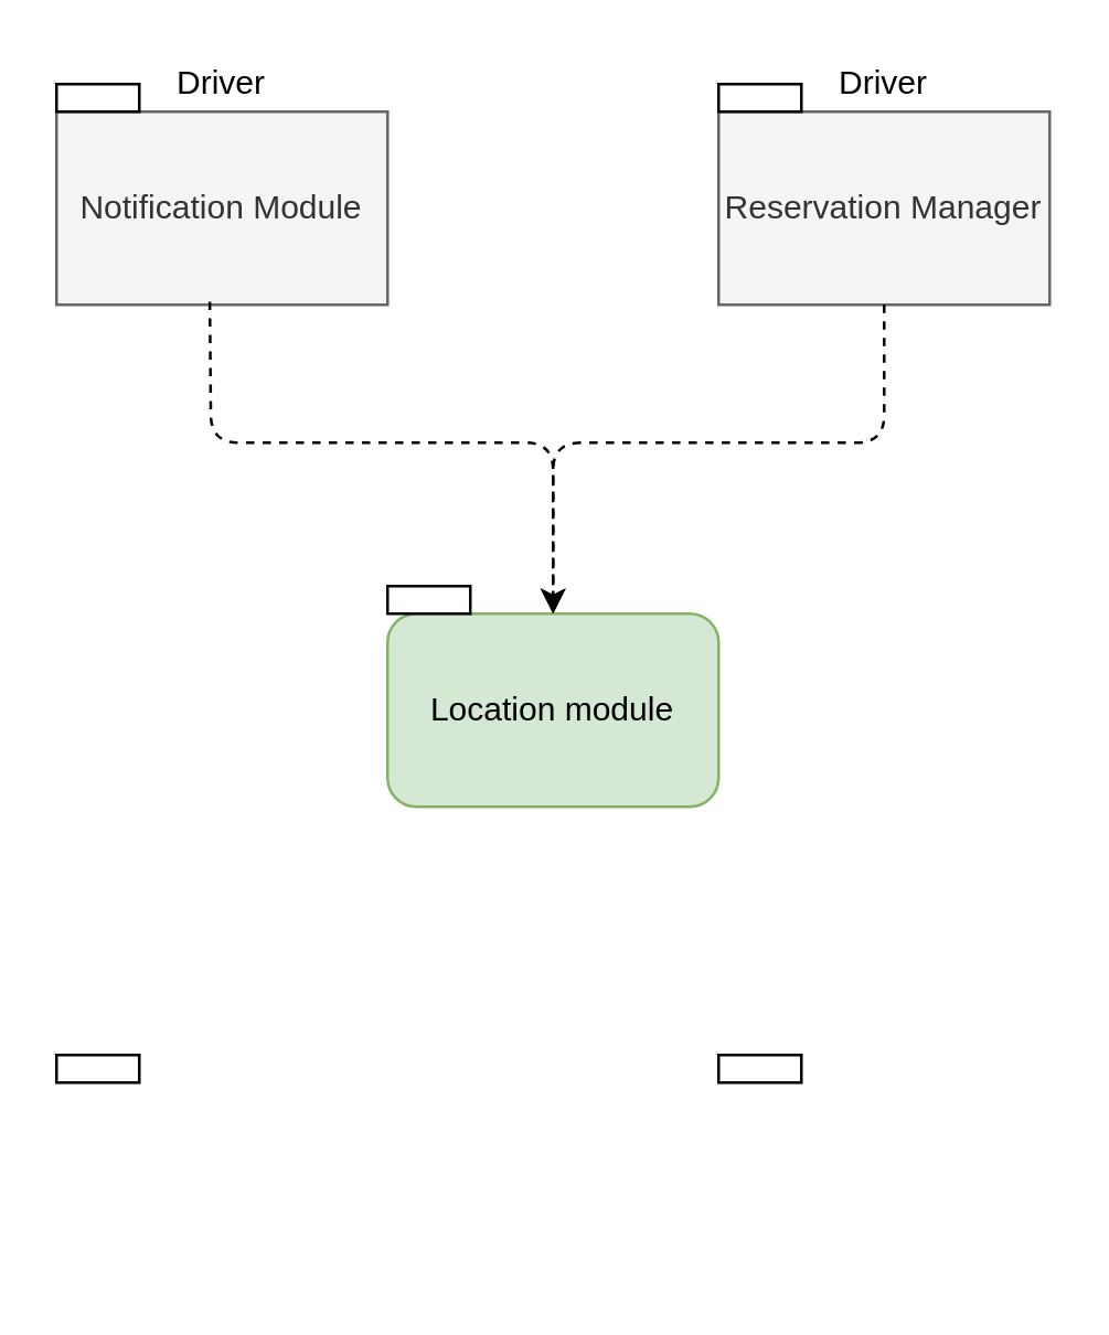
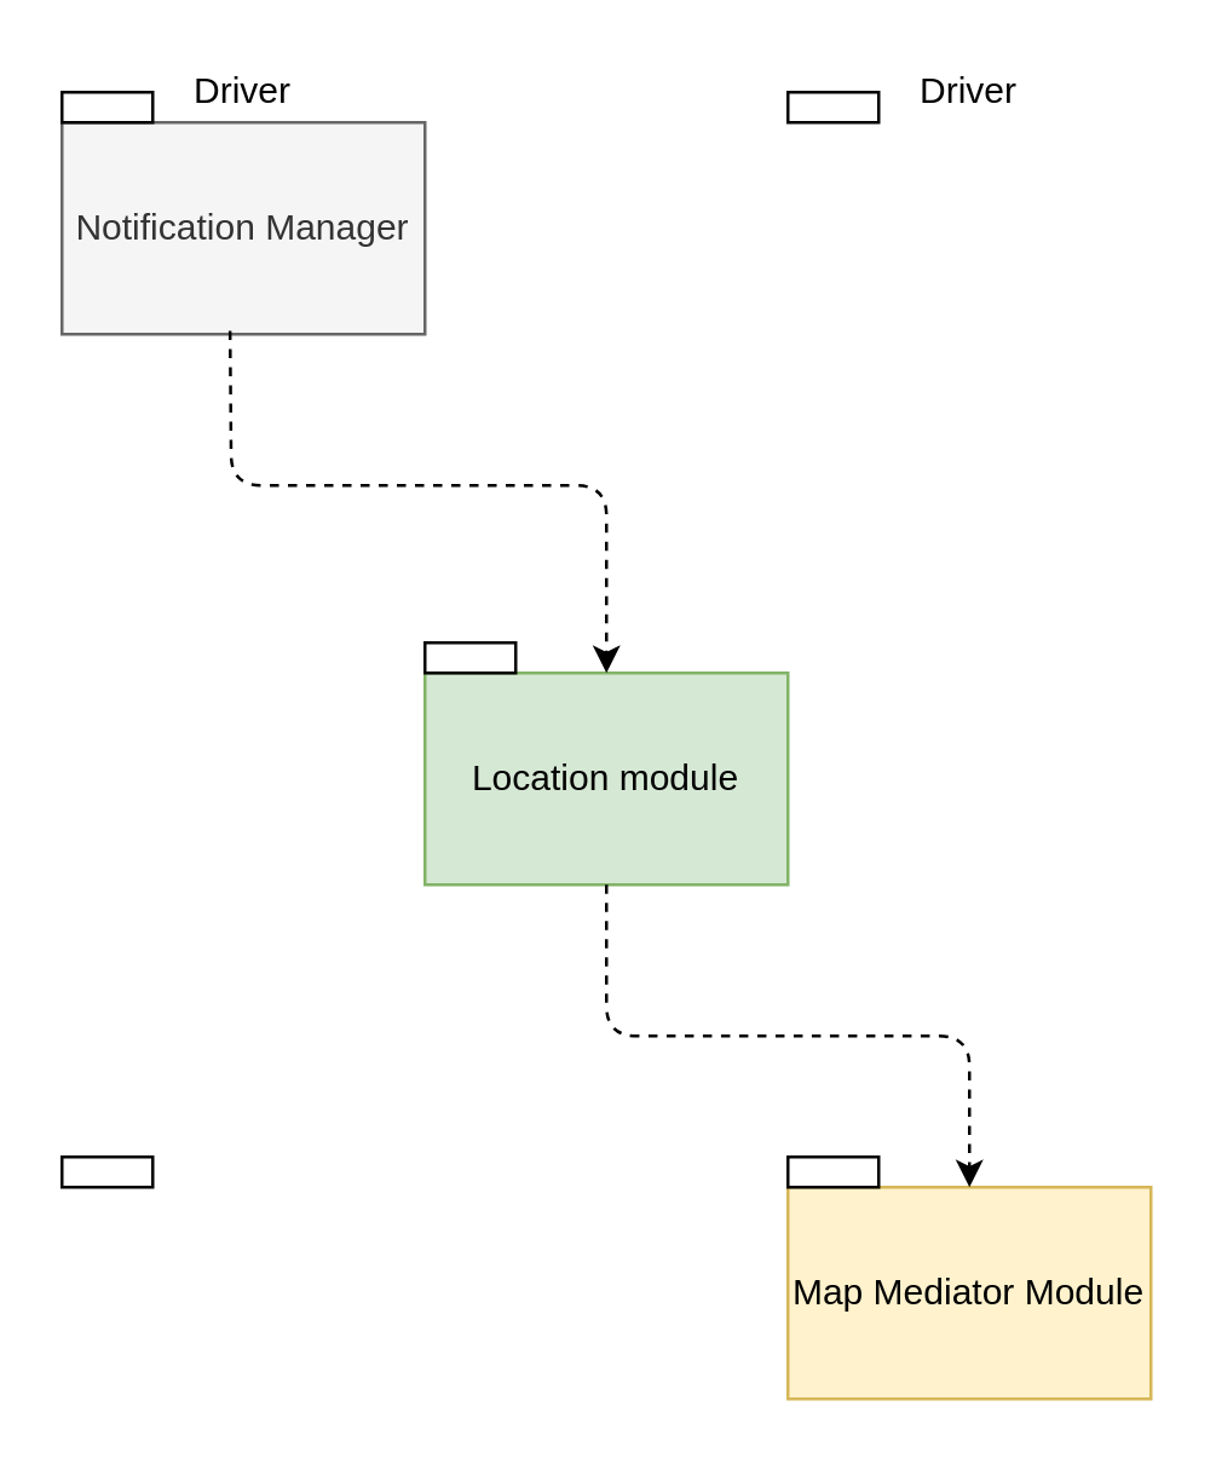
- <mxCell id="16" value="Notification Module" style="rounded=0;whiteSpace=wrap;html=1;fillColor=#f5f5f5;strokeColor=#666666;fontColor=#333333;" vertex="1" parent="15"><mxGeometry y="10" width="120" height="70" as="geometry" /></mxCell>
+ <mxCell id="16" value="Notification Manager" style="rounded=0;whiteSpace=wrap;html=1;fillColor=#f5f5f5;strokeColor=#666666;fontColor=#333333;" vertex="1" parent="15"><mxGeometry y="10" width="120" height="70" as="geometry" /></mxCell>
- <mxCell id="12" value="Reservation Manager" style="rounded=0;whiteSpace=wrap;html=1;fillColor=#f5f5f5;strokeColor=#666666;fontColor=#333333;" vertex="1" parent="11"><mxGeometry y="10" width="120" height="70" as="geometry" /></mxCell>
- <mxCell id="18" value="" style="endArrow=classic;html=1;dashed=1;exitX=0.5;exitY=1;exitDx=0;exitDy=0;entryX=0.5;entryY=0;entryDx=0;entryDy=0;" edge="1" parent="1" source="12" target="5"><mxGeometry width="50" height="50" relative="1" as="geometry"><mxPoint x="220" y="230" as="sourcePoint" /><mxPoint x="270" y="180" as="targetPoint" /><Array as="points"><mxPoint x="320" y="160" /><mxPoint x="260" y="160" /><mxPoint x="200" y="160" /></Array></mxGeometry></mxCell>
- <mxCell id="5" value="Location module" style="whiteSpace=wrap;html=1;fillColor=#d5e8d4;strokeColor=#82b366;rounded=1;" parent="4" vertex="1"><mxGeometry y="10" width="120" height="70" as="geometry" /></mxCell>
+ <mxCell id="5" value="Location module" style="rounded=0;whiteSpace=wrap;html=1;fillColor=#d5e8d4;strokeColor=#82b366;" parent="4" vertex="1"><mxGeometry y="10" width="120" height="70" as="geometry" /></mxCell>
+ <mxCell id="10" value="" style="endArrow=classic;html=1;dashed=1;exitX=0.5;exitY=1;exitDx=0;exitDy=0;entryX=0.5;entryY=0;entryDx=0;entryDy=0;" edge="1" parent="1" source="5" target="8"><mxGeometry width="50" height="50" relative="1" as="geometry"><mxPoint x="210" y="392" as="sourcePoint" /><mxPoint x="260" y="342" as="targetPoint" /><Array as="points"><mxPoint x="200" y="342" /><mxPoint x="320" y="342" /></Array></mxGeometry></mxCell>
+ <mxCell id="8" value="Map Mediator Module" style="rounded=0;whiteSpace=wrap;html=1;fillColor=#fff2cc;strokeColor=#d6b656;" vertex="1" parent="7"><mxGeometry y="10" width="120" height="70" as="geometry" /></mxCell>
